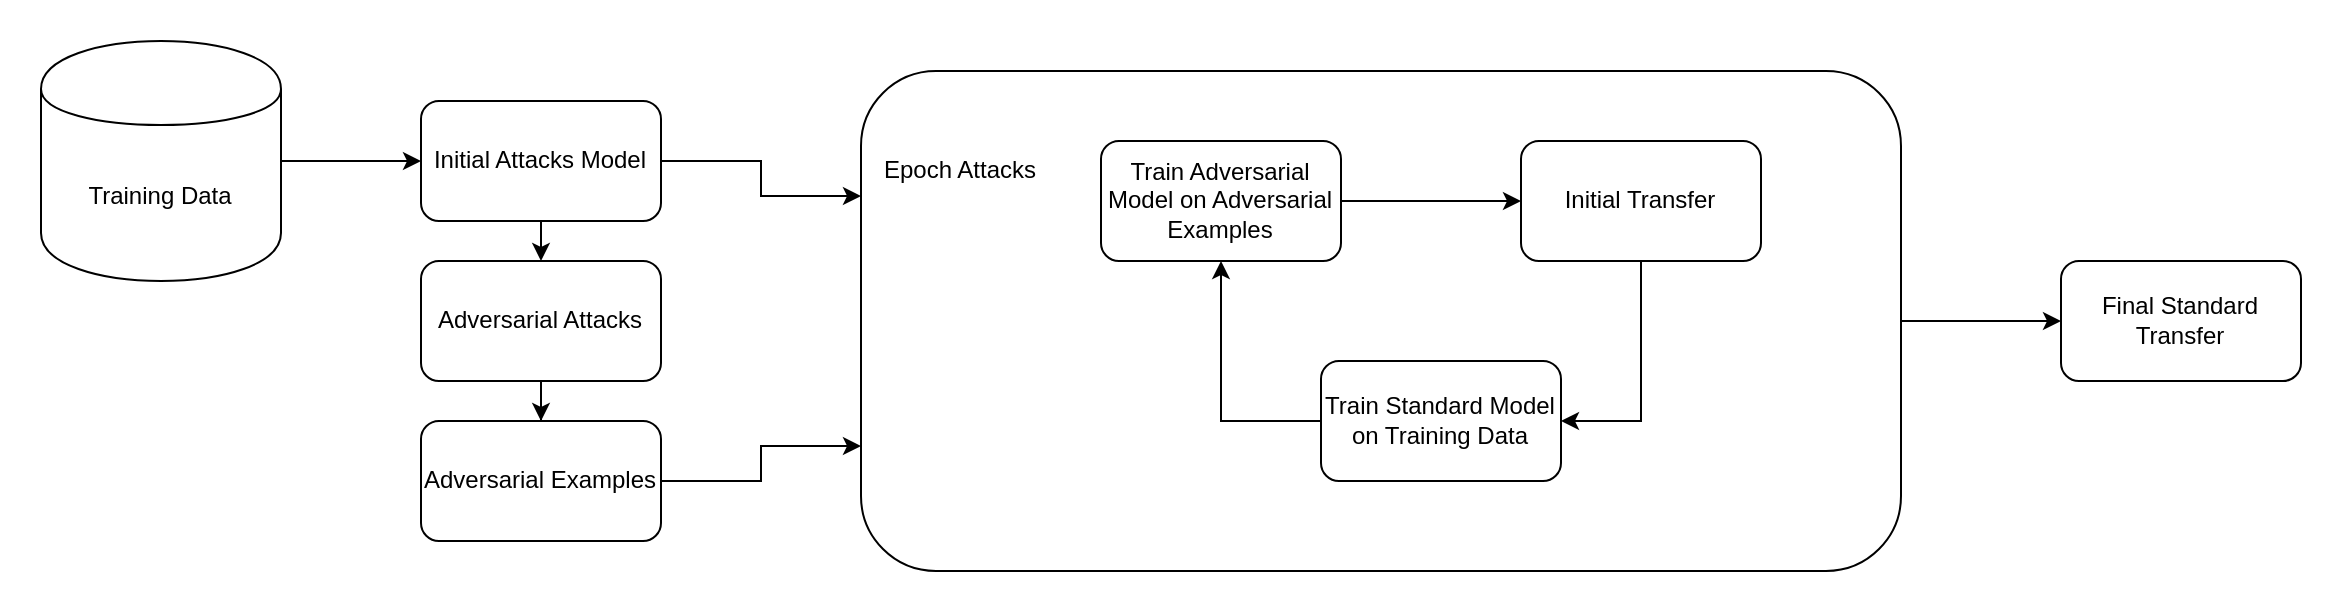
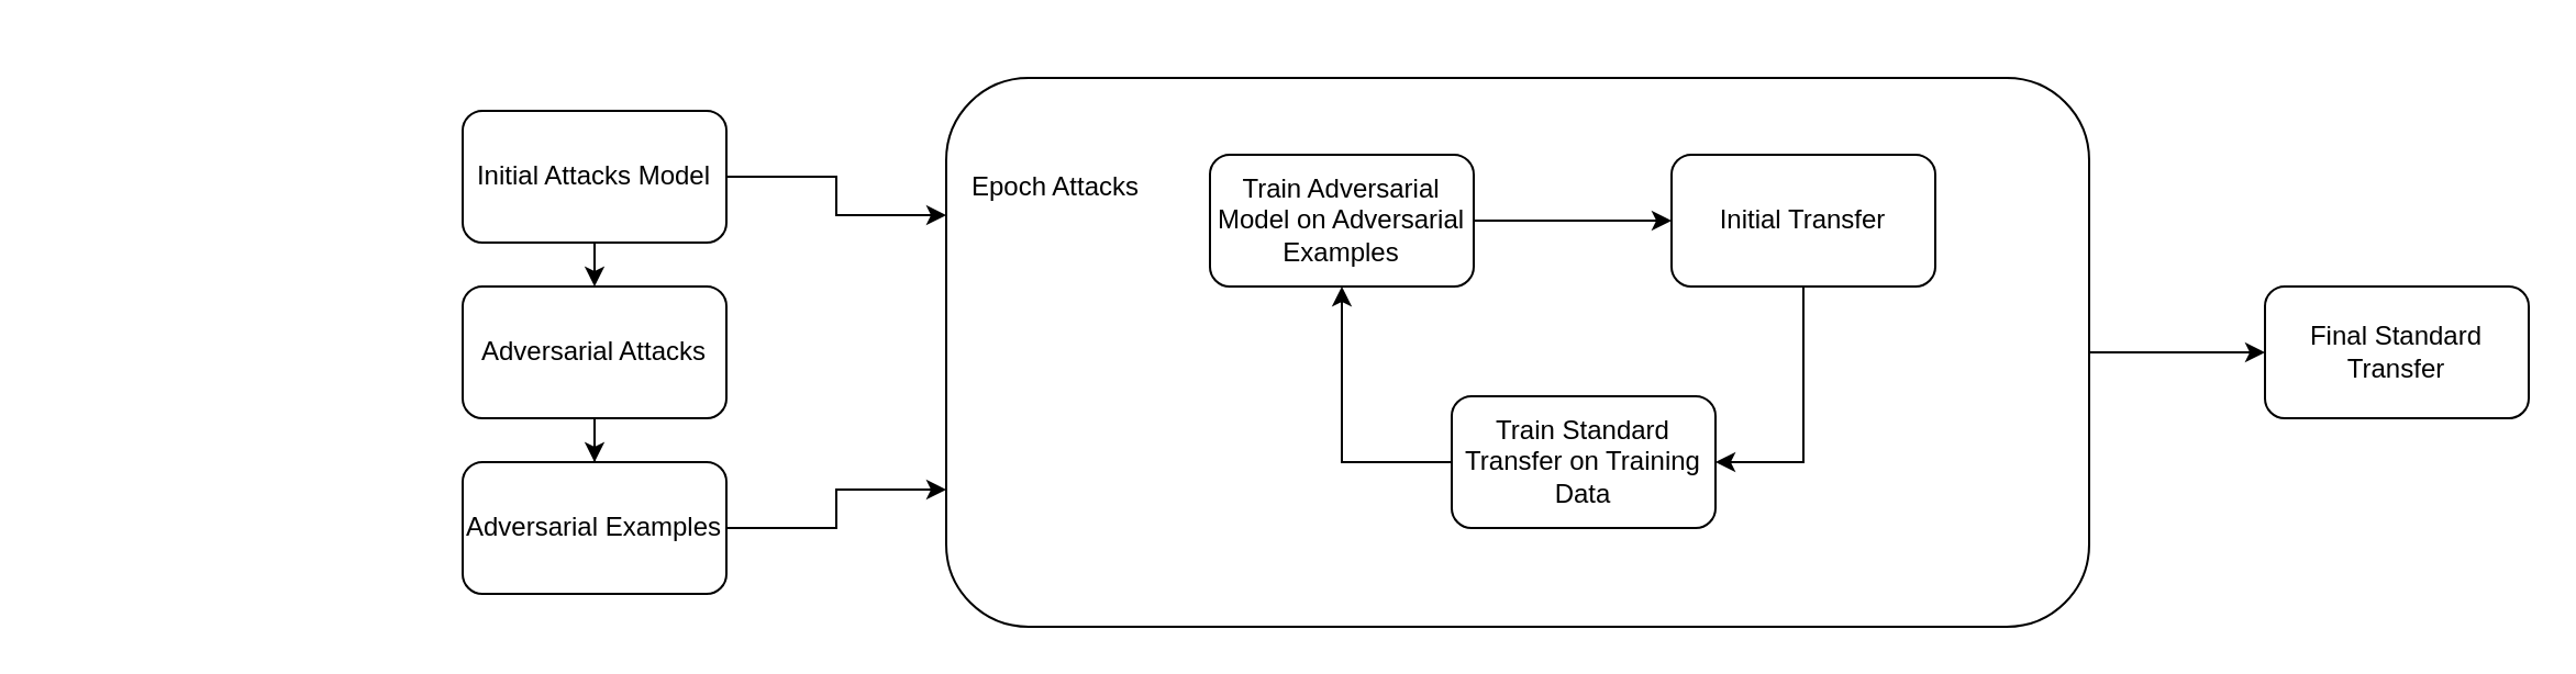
- <mxCell id="3" value="Training Data" style="shape=cylinder;whiteSpace=wrap;html=1;boundedLbl=1;backgroundOutline=1;" vertex="1" parent="1"><mxGeometry x="20" y="20" width="120" height="120" as="geometry" /></mxCell>
- <mxCell id="2" style="edgeStyle=orthogonalEdgeStyle;rounded=0;orthogonalLoop=1;jettySize=auto;html=1;exitX=1;exitY=0.5;exitDx=0;exitDy=0;entryX=0;entryY=0.5;entryDx=0;entryDy=0;" edge="1" parent="1" source="3" target="6"><mxGeometry relative="1" as="geometry" /></mxCell>
- <mxCell id="16" value="Train Standard Model on Training Data" style="rounded=1;whiteSpace=wrap;html=1;" vertex="1" parent="1"><mxGeometry x="660" y="180" width="120" height="60" as="geometry" /></mxCell>
+ <mxCell id="16" value="Train Standard Transfer on Training Data" style="rounded=1;whiteSpace=wrap;html=1;" vertex="1" parent="1"><mxGeometry x="660" y="180" width="120" height="60" as="geometry" /></mxCell>
